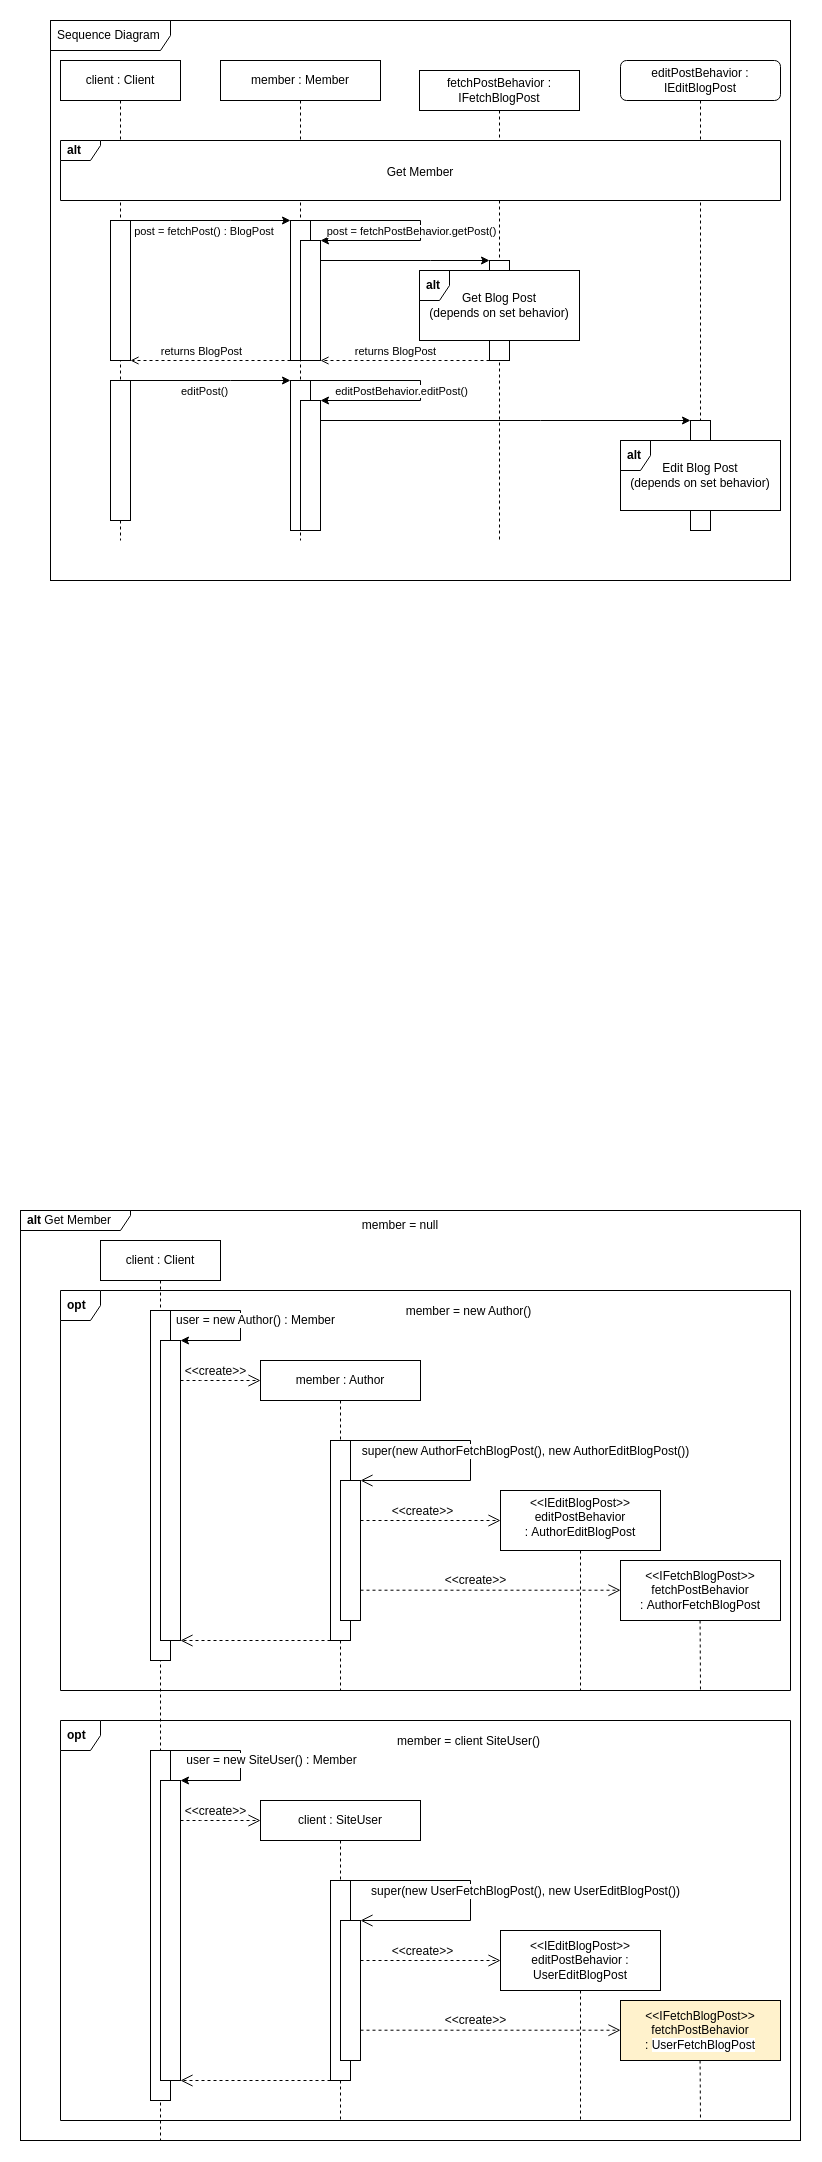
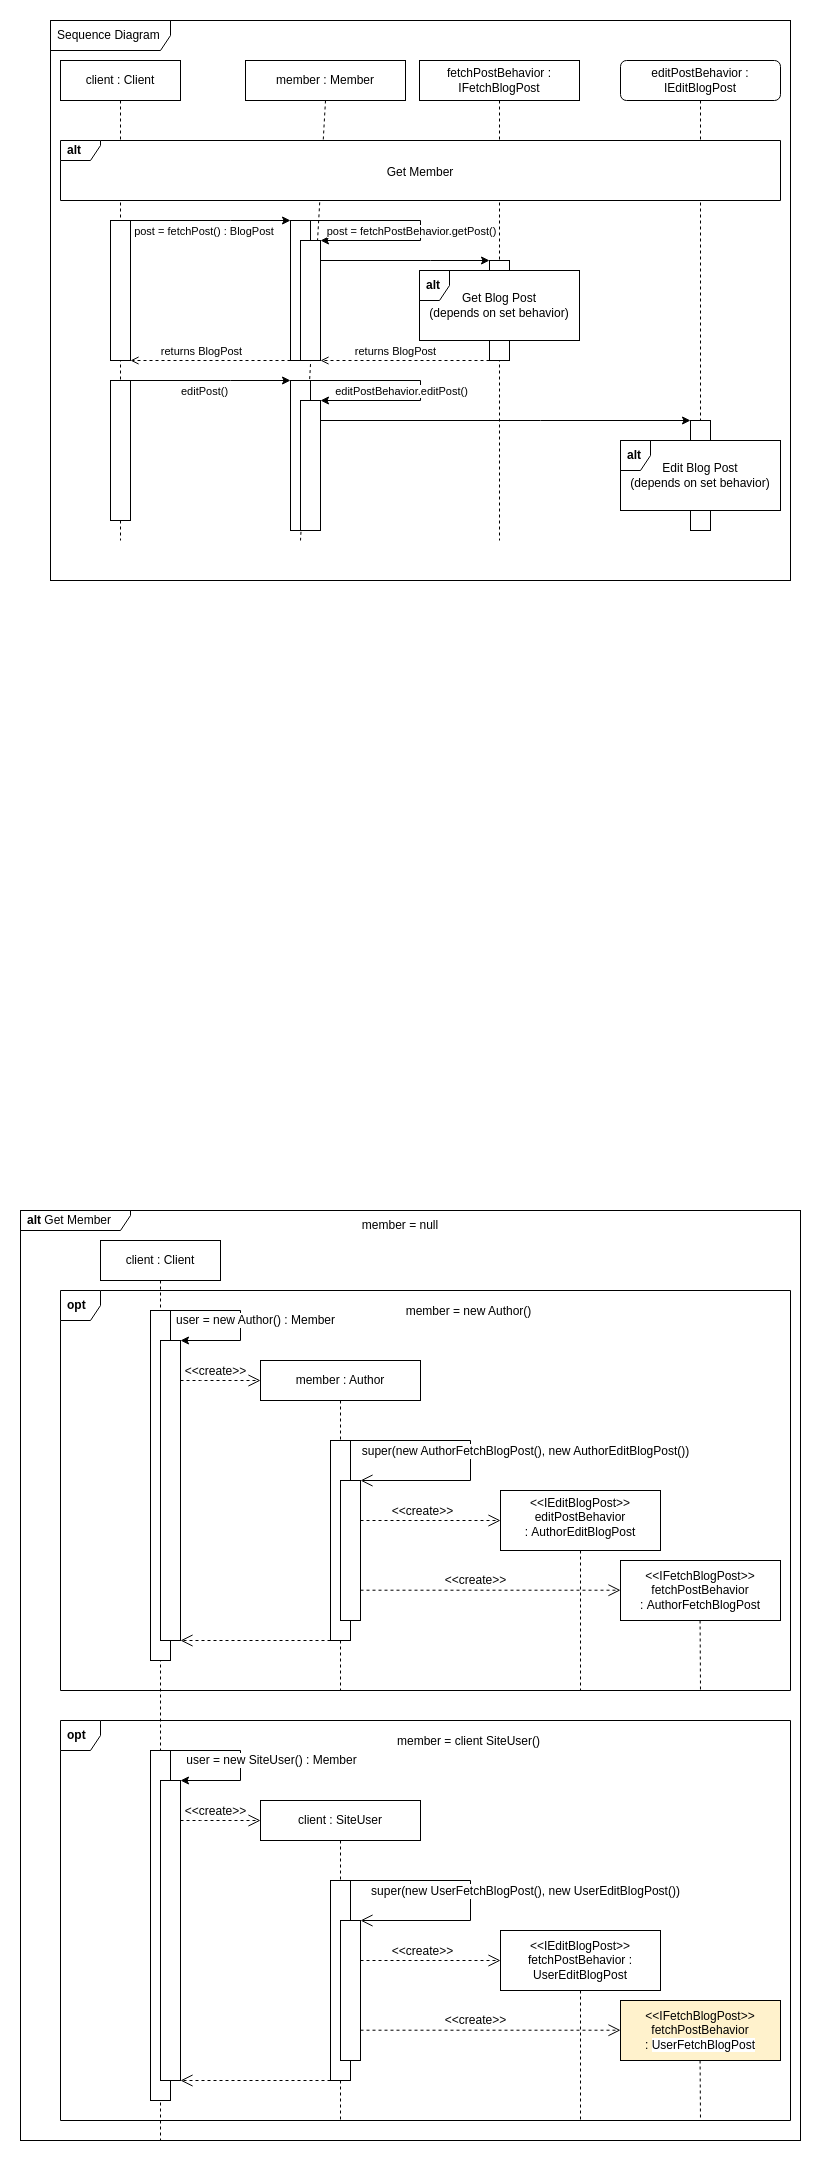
- <mxCell id="60" value="member : Member" style="rounded=0;whiteSpace=wrap;html=1;" vertex="1" parent="13"><mxGeometry x="220" y="60" width="160" height="40" as="geometry" /></mxCell>
+ <mxCell id="60" value="member : Member" style="rounded=0;whiteSpace=wrap;html=1;" vertex="1" parent="13"><mxGeometry x="245" y="60" width="160" height="40" as="geometry" /></mxCell>
- <mxCell id="62" value="fetchPostBehavior : IFetchBlogPost" style="rounded=0;whiteSpace=wrap;html=1;" vertex="1" parent="13"><mxGeometry x="419" y="70" width="160" height="40" as="geometry" /></mxCell>
+ <mxCell id="62" value="fetchPostBehavior : IFetchBlogPost" style="rounded=0;whiteSpace=wrap;html=1;" vertex="1" parent="13"><mxGeometry x="419" y="60" width="160" height="40" as="geometry" /></mxCell>
- <mxCell id="48" value="&amp;lt;&amp;lt;IEditBlogPost&amp;gt;&amp;gt;&lt;br&gt;editPostBehavior : User&lt;span style=&quot;background-color: rgb(255 , 255 , 255)&quot;&gt;EditBlogPost&lt;/span&gt;" style="rounded=0;whiteSpace=wrap;html=1;spacingTop=0;" vertex="1" parent="13"><mxGeometry x="500" y="1930" width="160" height="60" as="geometry" /></mxCell>
+ <mxCell id="48" value="&amp;lt;&amp;lt;IEditBlogPost&amp;gt;&amp;gt;&lt;br&gt;fetchPostBehavior : User&lt;span style=&quot;background-color: rgb(255 , 255 , 255)&quot;&gt;EditBlogPost&lt;/span&gt;" style="rounded=0;whiteSpace=wrap;html=1;spacingTop=0;" vertex="1" parent="13"><mxGeometry x="500" y="1930" width="160" height="60" as="geometry" /></mxCell>
